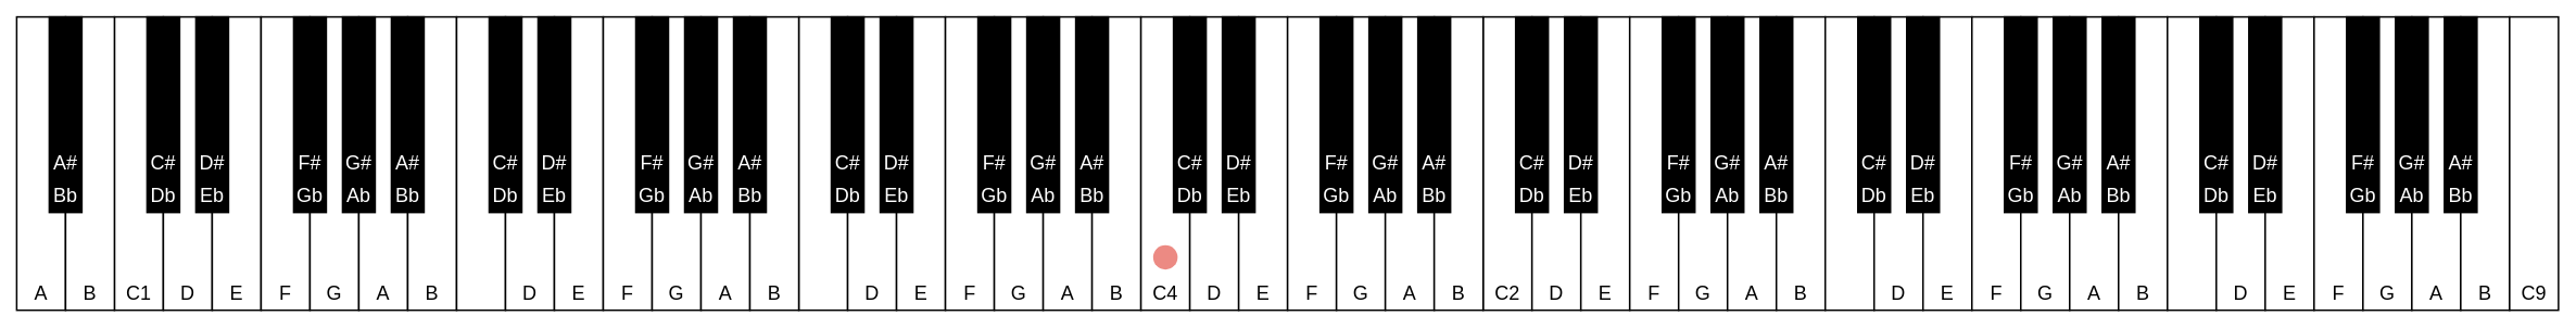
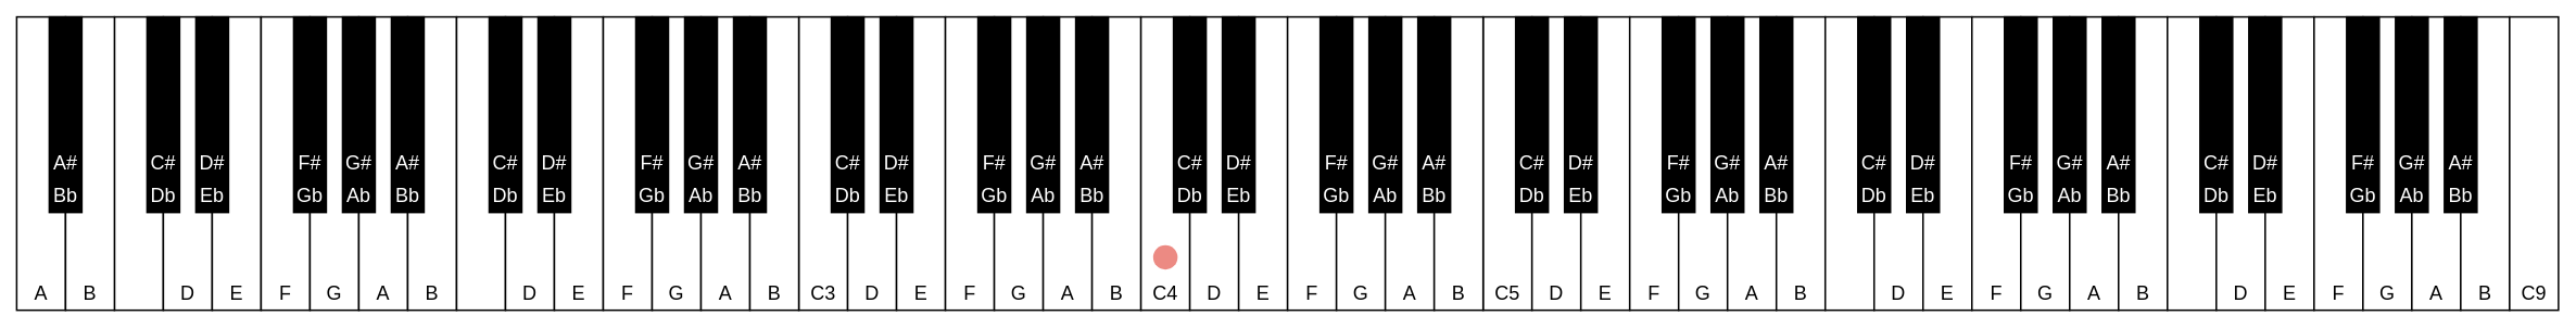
- <mxCell id="129" value="C1" style="text;html=1;align=center;verticalAlign=middle;whiteSpace=wrap;rounded=0;fontSize=24;movable=1;resizable=1;rotatable=1;deletable=1;editable=1;locked=0;connectable=1;" vertex="1" parent="1"><mxGeometry x="140" y="340" width="60" height="40" as="geometry" /></mxCell>
+ <mxCell id="71" value="C3" style="text;html=1;align=center;verticalAlign=middle;whiteSpace=wrap;rounded=0;fontSize=24;movable=1;resizable=1;rotatable=1;deletable=1;editable=1;locked=0;connectable=1;" vertex="1" parent="1"><mxGeometry x="980" y="340" width="60" height="40" as="geometry" /></mxCell>
- <mxCell id="14" value="C2" style="text;html=1;align=center;verticalAlign=middle;whiteSpace=wrap;rounded=0;fontSize=24;movable=1;resizable=1;rotatable=1;deletable=1;editable=1;locked=0;connectable=1;" vertex="1" parent="1"><mxGeometry x="1820" y="340" width="60" height="40" as="geometry" /></mxCell>
+ <mxCell id="14" value="C5" style="text;html=1;align=center;verticalAlign=middle;whiteSpace=wrap;rounded=0;fontSize=24;movable=1;resizable=1;rotatable=1;deletable=1;editable=1;locked=0;connectable=1;" vertex="1" parent="1"><mxGeometry x="1820" y="340" width="60" height="40" as="geometry" /></mxCell>
